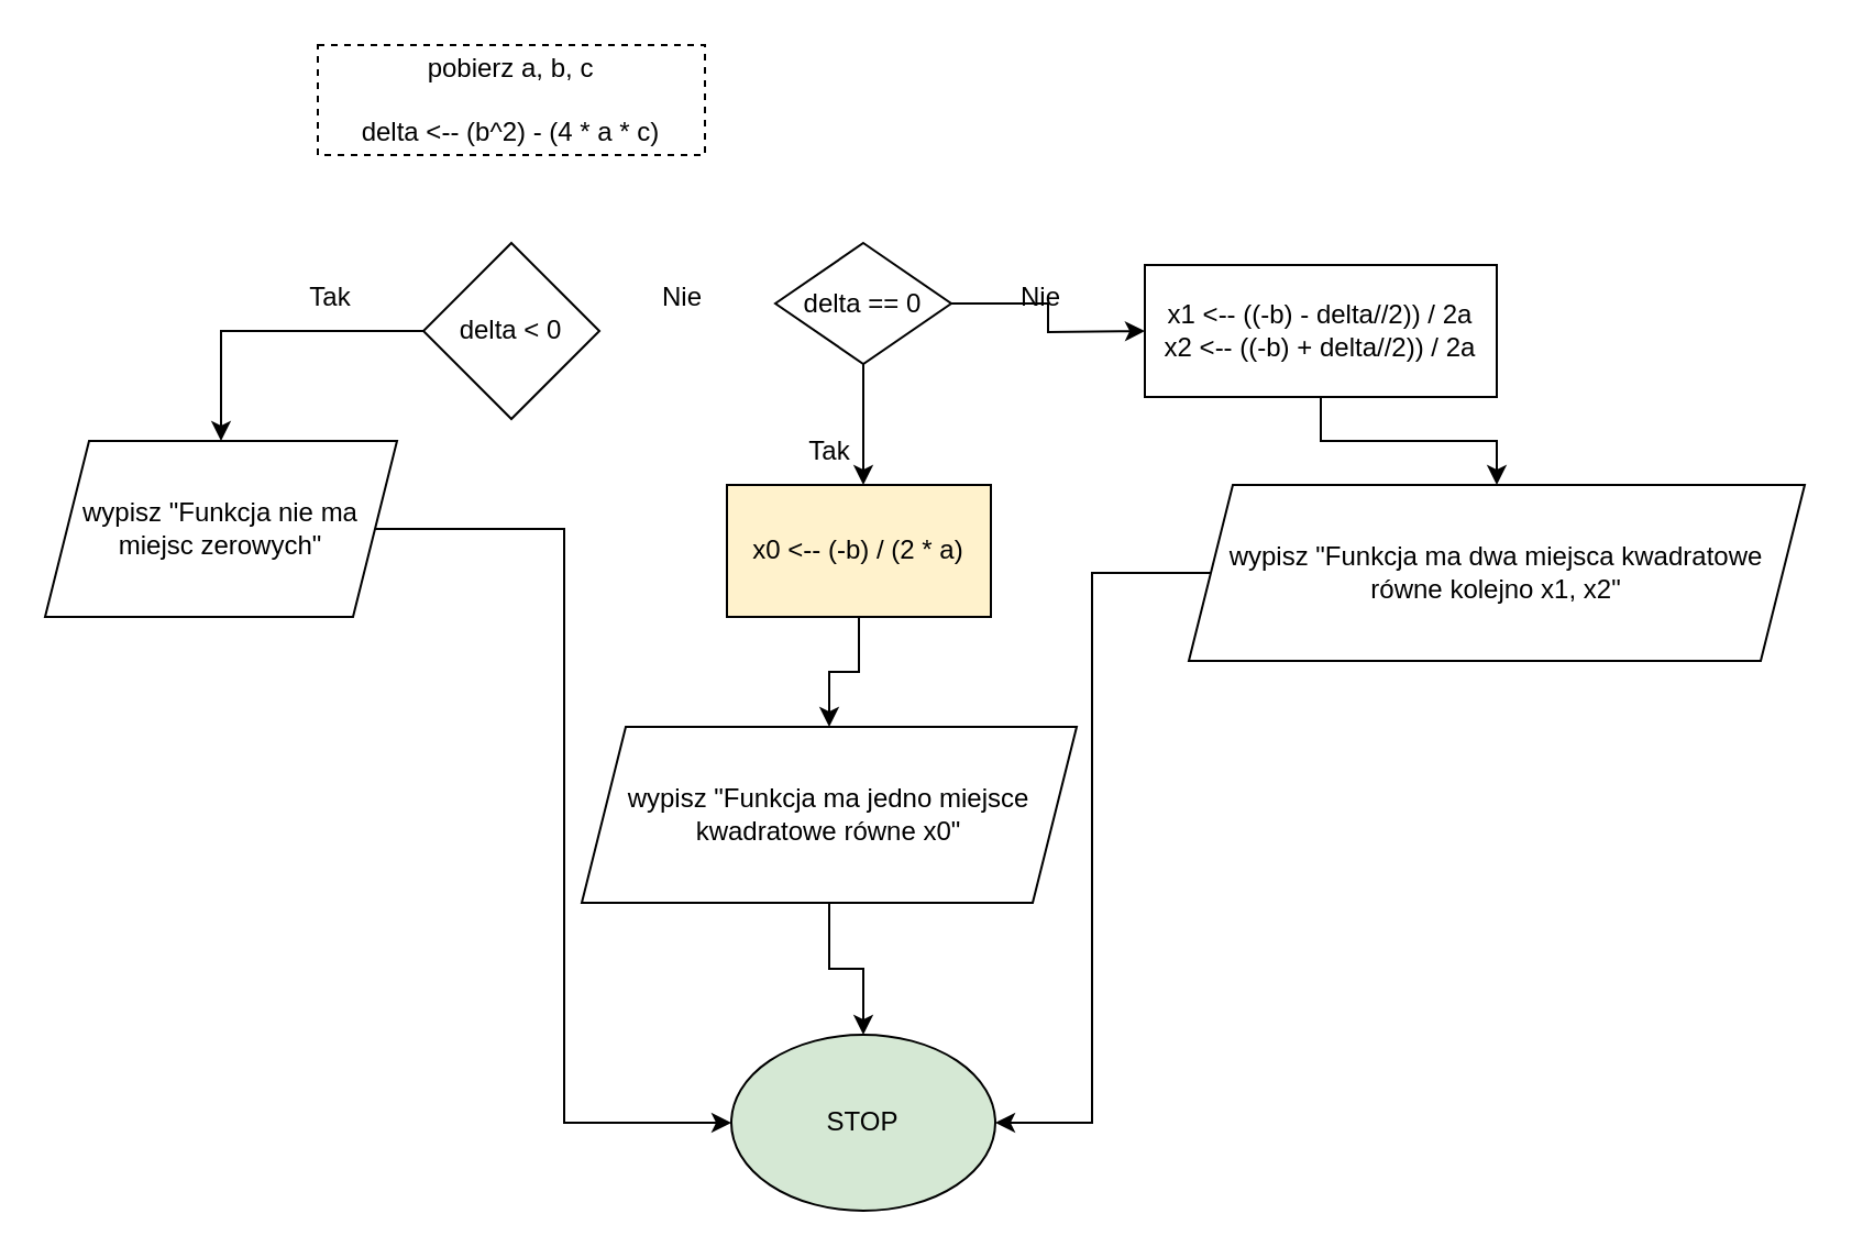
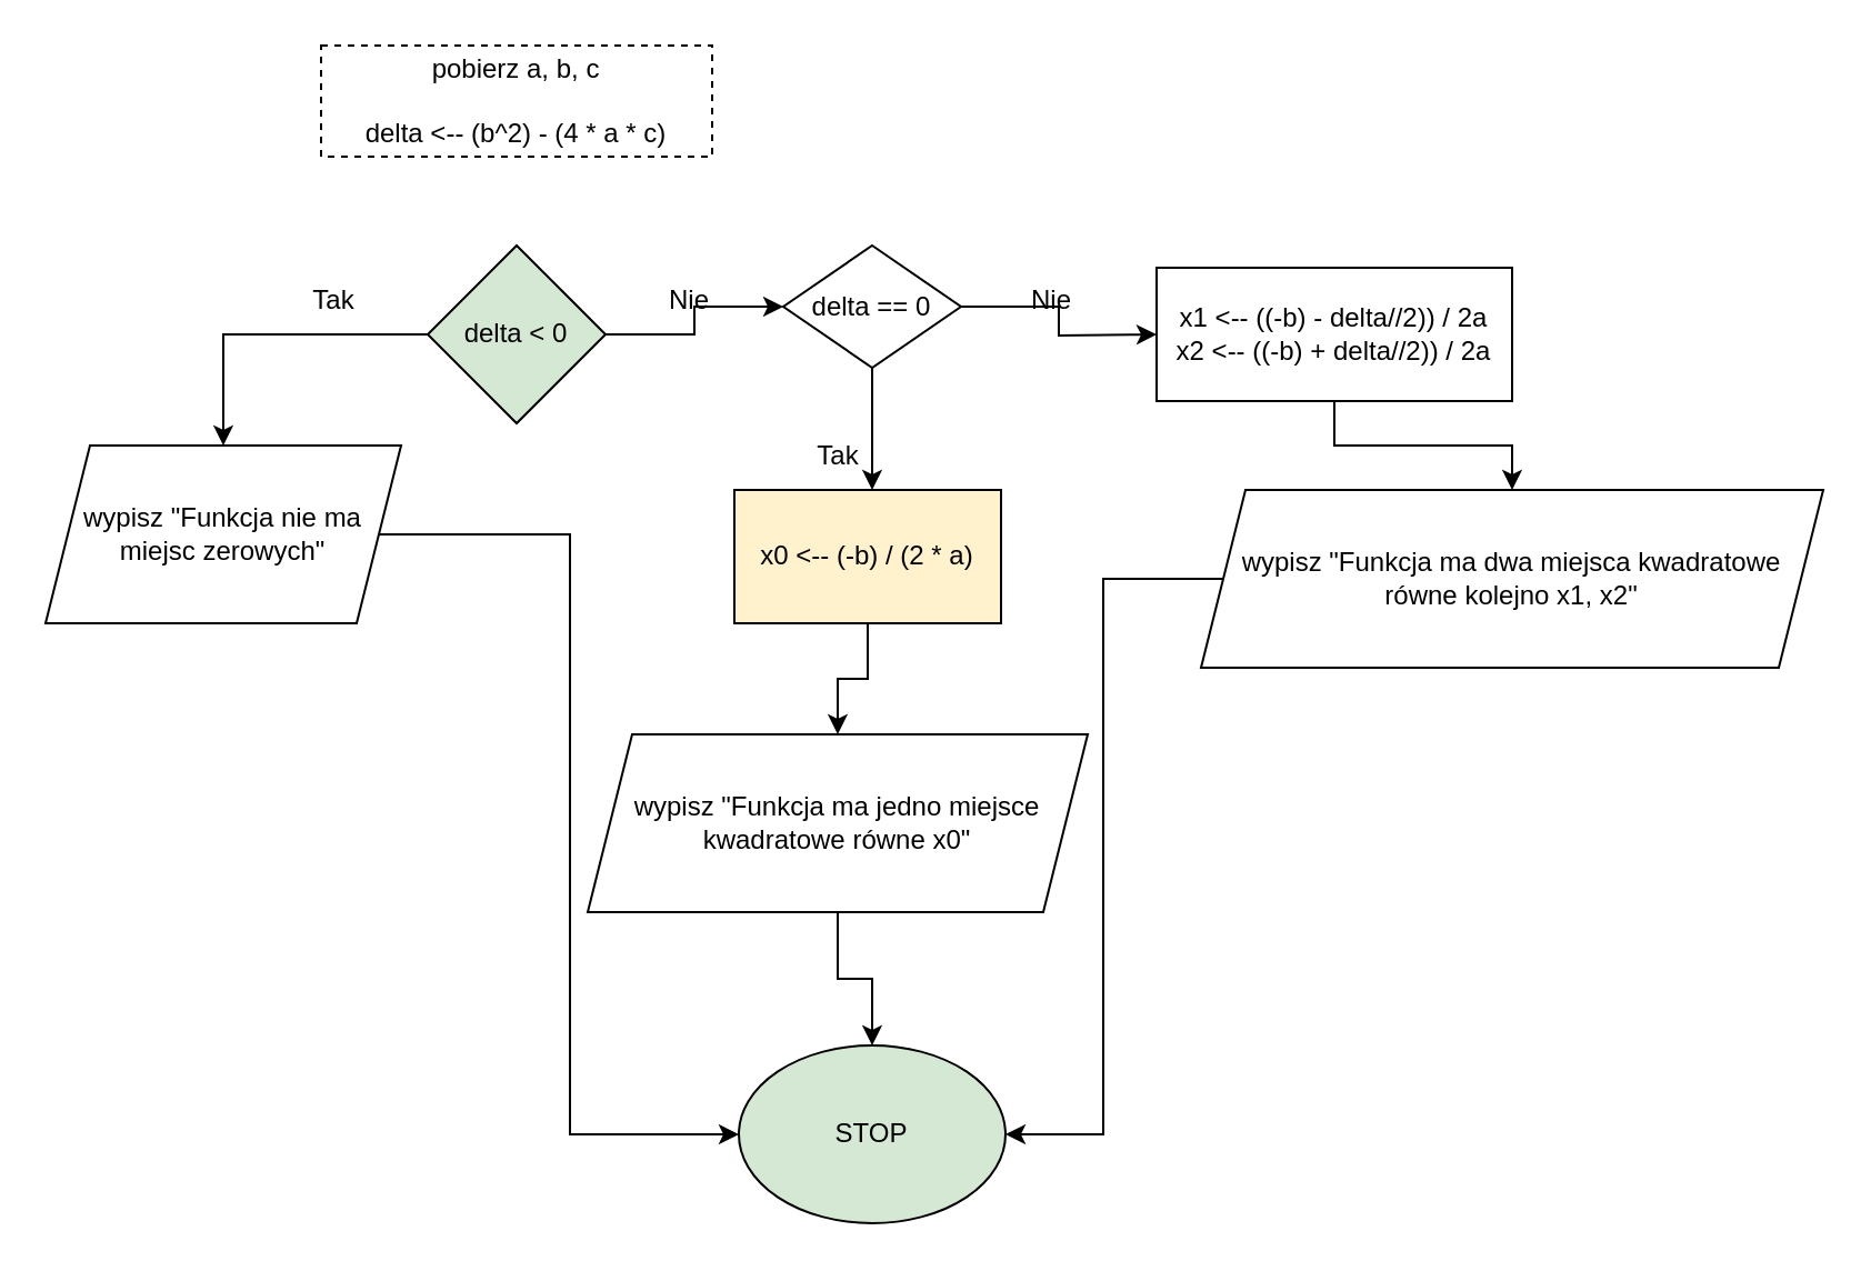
+ <mxCell id="4" value="" style="edgeStyle=orthogonalEdgeStyle;rounded=0;orthogonalLoop=1;jettySize=auto;html=1;" parent="1" source="5" target="11" edge="1"><mxGeometry relative="1" as="geometry" /></mxCell>
- <mxCell id="5" value="delta &amp;lt; 0" style="rhombus;whiteSpace=wrap;html=1;rounded=0;" parent="1" vertex="1"><mxGeometry x="192" y="110" width="80" height="80" as="geometry" /></mxCell>
+ <mxCell id="5" value="delta &amp;lt; 0" style="rhombus;whiteSpace=wrap;html=1;rounded=0;fillColor=#d5e8d4;" parent="1" vertex="1"><mxGeometry x="192" y="110" width="80" height="80" as="geometry" /></mxCell>
